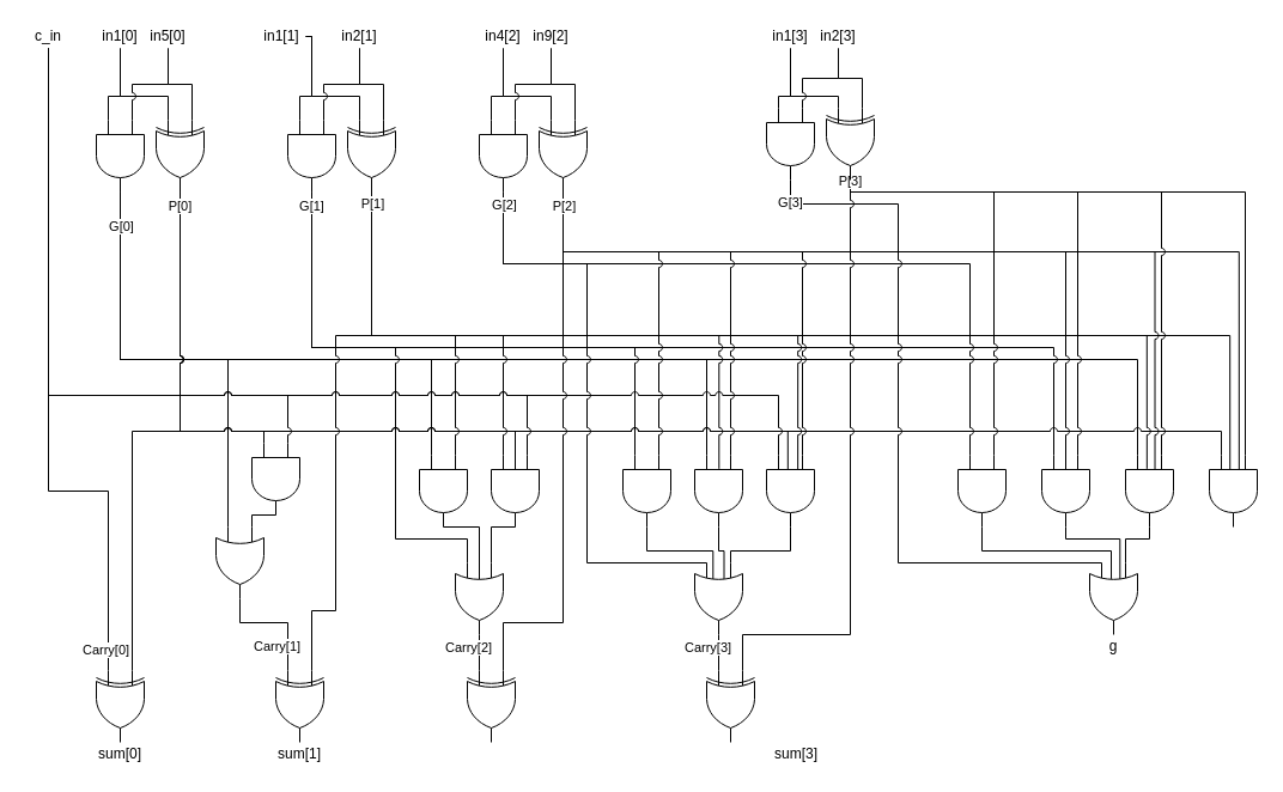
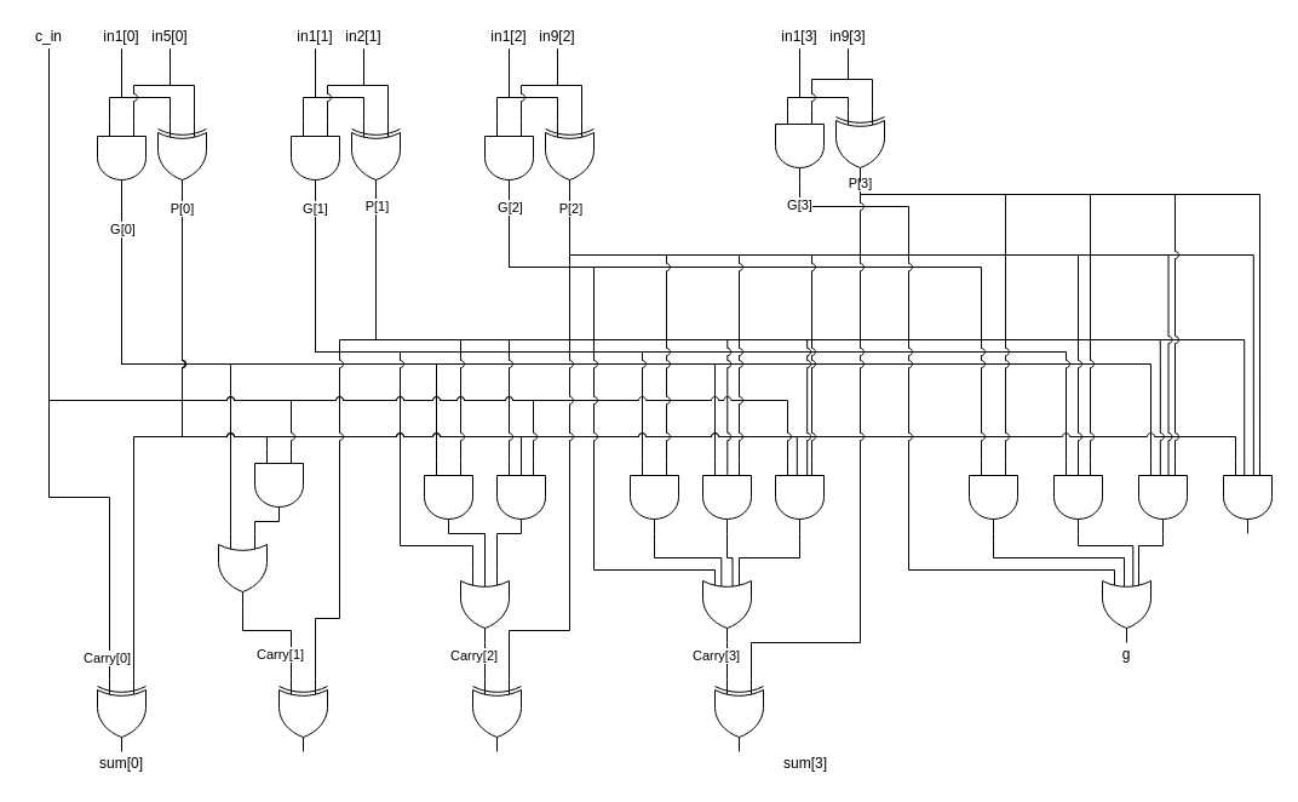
- <mxCell id="40" value="in1[1]" style="text;html=1;strokeColor=none;fillColor=none;align=center;verticalAlign=middle;whiteSpace=wrap;rounded=0;" vertex="1" parent="1"><mxGeometry x="215" y="20" width="40" height="20" as="geometry" /></mxCell>
+ <mxCell id="40" value="in1[1]" style="text;html=1;strokeColor=none;fillColor=none;align=center;verticalAlign=middle;whiteSpace=wrap;rounded=0;" vertex="1" parent="1"><mxGeometry x="240" y="20" width="40" height="20" as="geometry" /></mxCell>
- <mxCell id="62" value="in4[2]" style="text;html=1;strokeColor=none;fillColor=none;align=center;verticalAlign=middle;whiteSpace=wrap;rounded=0;" vertex="1" parent="1"><mxGeometry x="400" y="20" width="40" height="20" as="geometry" /></mxCell>
+ <mxCell id="62" value="in1[2]" style="text;html=1;strokeColor=none;fillColor=none;align=center;verticalAlign=middle;whiteSpace=wrap;rounded=0;" vertex="1" parent="1"><mxGeometry x="400" y="20" width="40" height="20" as="geometry" /></mxCell>
- <mxCell id="81" value="in2[3]" style="text;html=1;strokeColor=none;fillColor=none;align=center;verticalAlign=middle;whiteSpace=wrap;rounded=0;" vertex="1" parent="1"><mxGeometry x="680" y="20" width="40" height="20" as="geometry" /></mxCell>
+ <mxCell id="81" value="in9[3]" style="text;html=1;strokeColor=none;fillColor=none;align=center;verticalAlign=middle;whiteSpace=wrap;rounded=0;" vertex="1" parent="1"><mxGeometry x="680" y="20" width="40" height="20" as="geometry" /></mxCell>
- <mxCell id="90" value="sum[1]" style="text;html=1;strokeColor=none;fillColor=none;align=center;verticalAlign=middle;whiteSpace=wrap;rounded=0;" vertex="1" parent="1"><mxGeometry x="230" y="620" width="40" height="20" as="geometry" /></mxCell>
